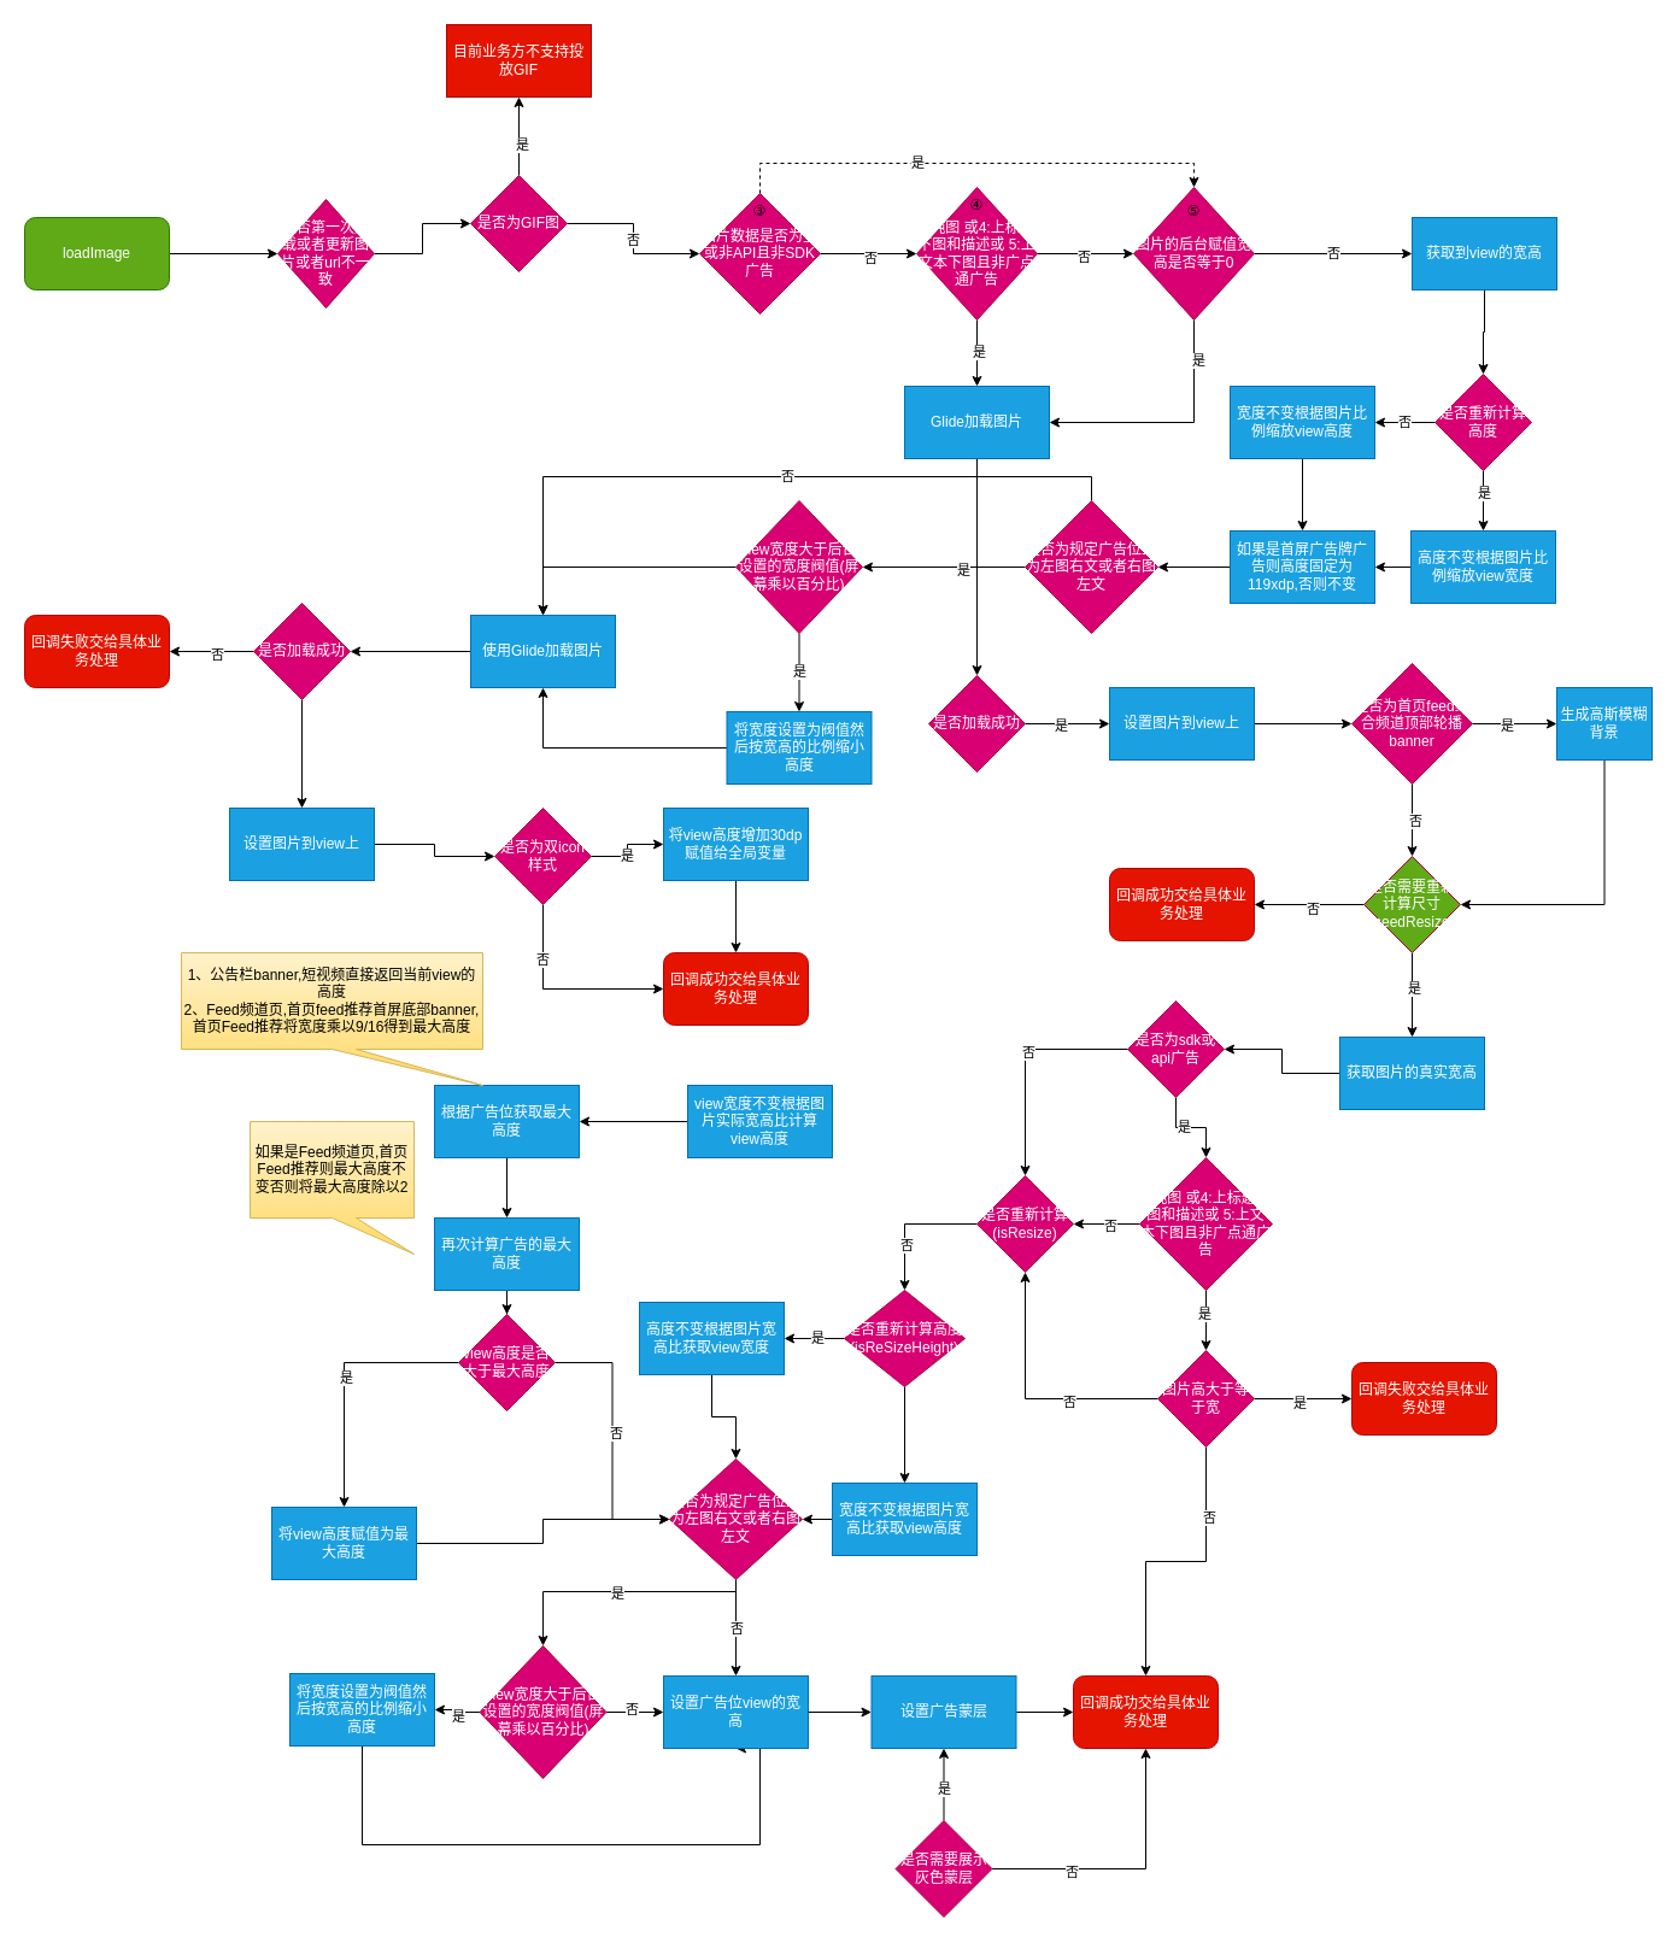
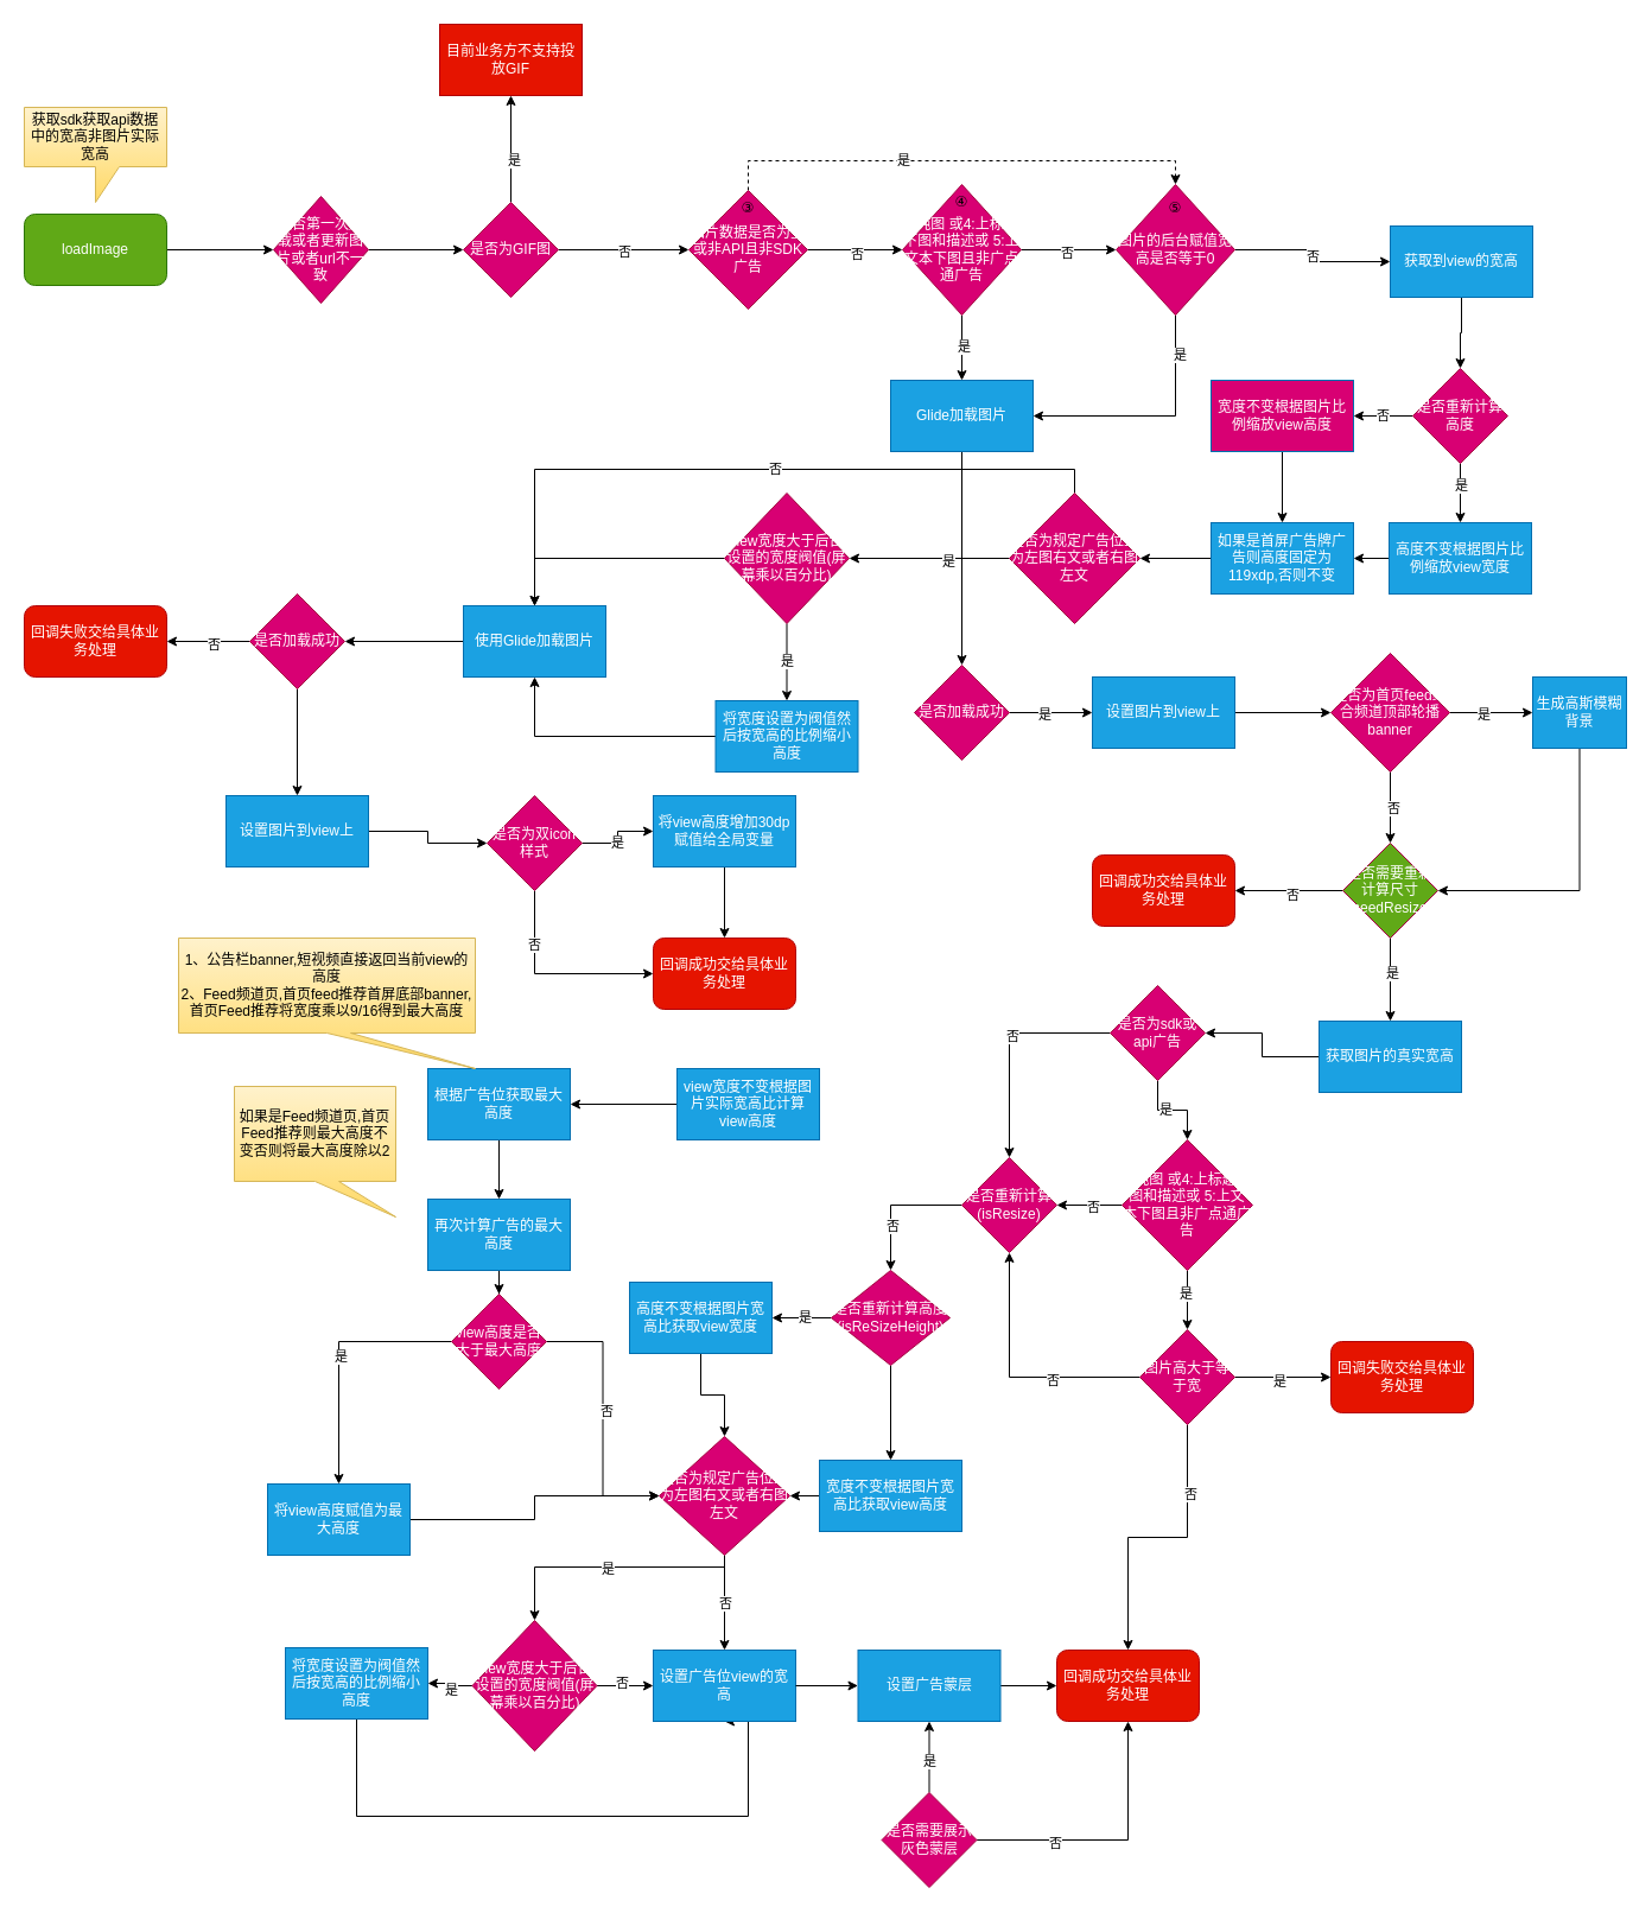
+ <mxCell id="6" value="获取sdk获取api数据中的宽高非图片实际宽高" style="shape=callout;whiteSpace=wrap;html=1;perimeter=calloutPerimeter;fillColor=#fff2cc;strokeColor=#d6b656;gradientColor=#ffd966;" parent="1" vertex="1"><mxGeometry x="20" y="90" width="120" height="80" as="geometry" /></mxCell>
- <mxCell id="11" value="是否为GIF图" style="rhombus;whiteSpace=wrap;html=1;fillColor=#d80073;fontColor=#ffffff;strokeColor=#A50040;" parent="1" vertex="1"><mxGeometry x="390" y="145" width="80" height="80" as="geometry" /></mxCell>
+ <mxCell id="11" value="是否为GIF图" style="rhombus;whiteSpace=wrap;html=1;fillColor=#d80073;fontColor=#ffffff;strokeColor=#A50040;" parent="1" vertex="1"><mxGeometry x="390" y="170" width="80" height="80" as="geometry" /></mxCell>
- <mxCell id="30" value="获取到view的宽高" style="whiteSpace=wrap;html=1;fillColor=#1ba1e2;fontColor=#ffffff;strokeColor=#006EAF;" parent="1" vertex="1"><mxGeometry x="1171" y="180" width="120" height="60" as="geometry" /></mxCell>
+ <mxCell id="30" value="获取到view的宽高" style="whiteSpace=wrap;html=1;fillColor=#1ba1e2;fontColor=#ffffff;strokeColor=#006EAF;" parent="1" vertex="1"><mxGeometry x="1171" y="190" width="120" height="60" as="geometry" /></mxCell>
- <mxCell id="38" value="宽度不变根据图片比例缩放view高度" style="whiteSpace=wrap;html=1;fillColor=#1ba1e2;fontColor=#ffffff;strokeColor=#006EAF;" parent="1" vertex="1"><mxGeometry x="1020" y="320" width="120" height="60" as="geometry" /></mxCell>
+ <mxCell id="38" value="宽度不变根据图片比例缩放view高度" style="whiteSpace=wrap;html=1;fillColor=#d80073;fontColor=#ffffff;strokeColor=#006EAF;" parent="1" vertex="1"><mxGeometry x="1020" y="320" width="120" height="60" as="geometry" /></mxCell>
- <mxCell id="117" value="如果是Feed频道页,首页Feed推荐则最大高度不变否则将最大高度除以2" style="shape=callout;whiteSpace=wrap;html=1;perimeter=calloutPerimeter;position2=1;fillColor=#fff2cc;gradientColor=#ffd966;strokeColor=#d6b656;" parent="1" vertex="1"><mxGeometry x="207" y="930" width="136" height="110" as="geometry" /></mxCell>
+ <mxCell id="117" value="如果是Feed频道页,首页Feed推荐则最大高度不变否则将最大高度除以2" style="shape=callout;whiteSpace=wrap;html=1;perimeter=calloutPerimeter;position2=1;fillColor=#fff2cc;gradientColor=#ffd966;strokeColor=#d6b656;" parent="1" vertex="1"><mxGeometry x="197" y="915" width="136" height="110" as="geometry" /></mxCell>
